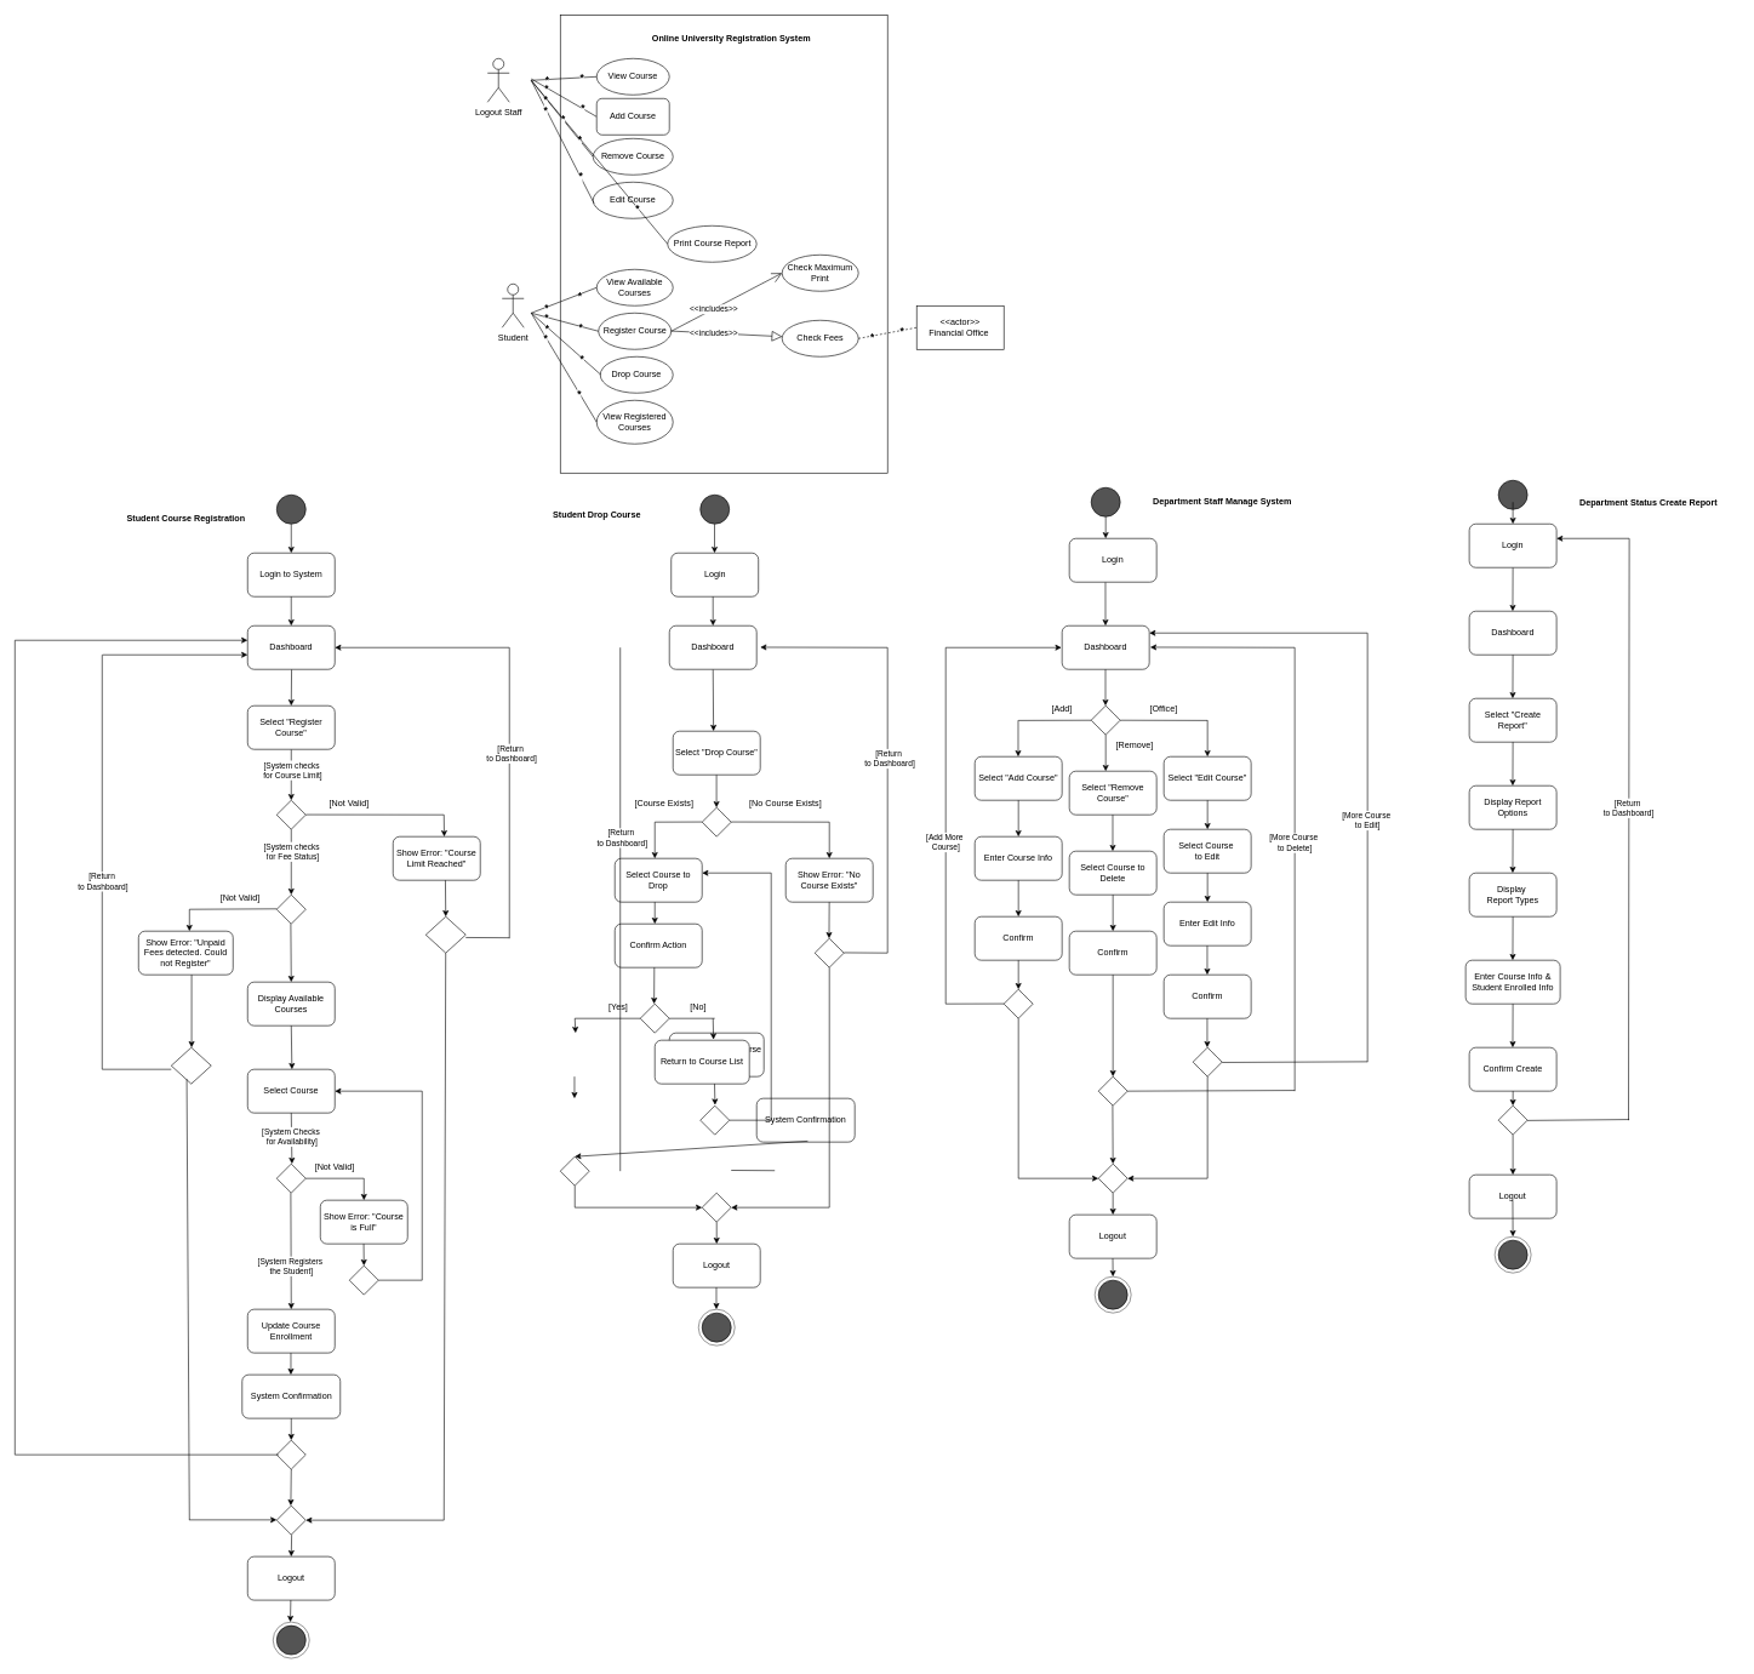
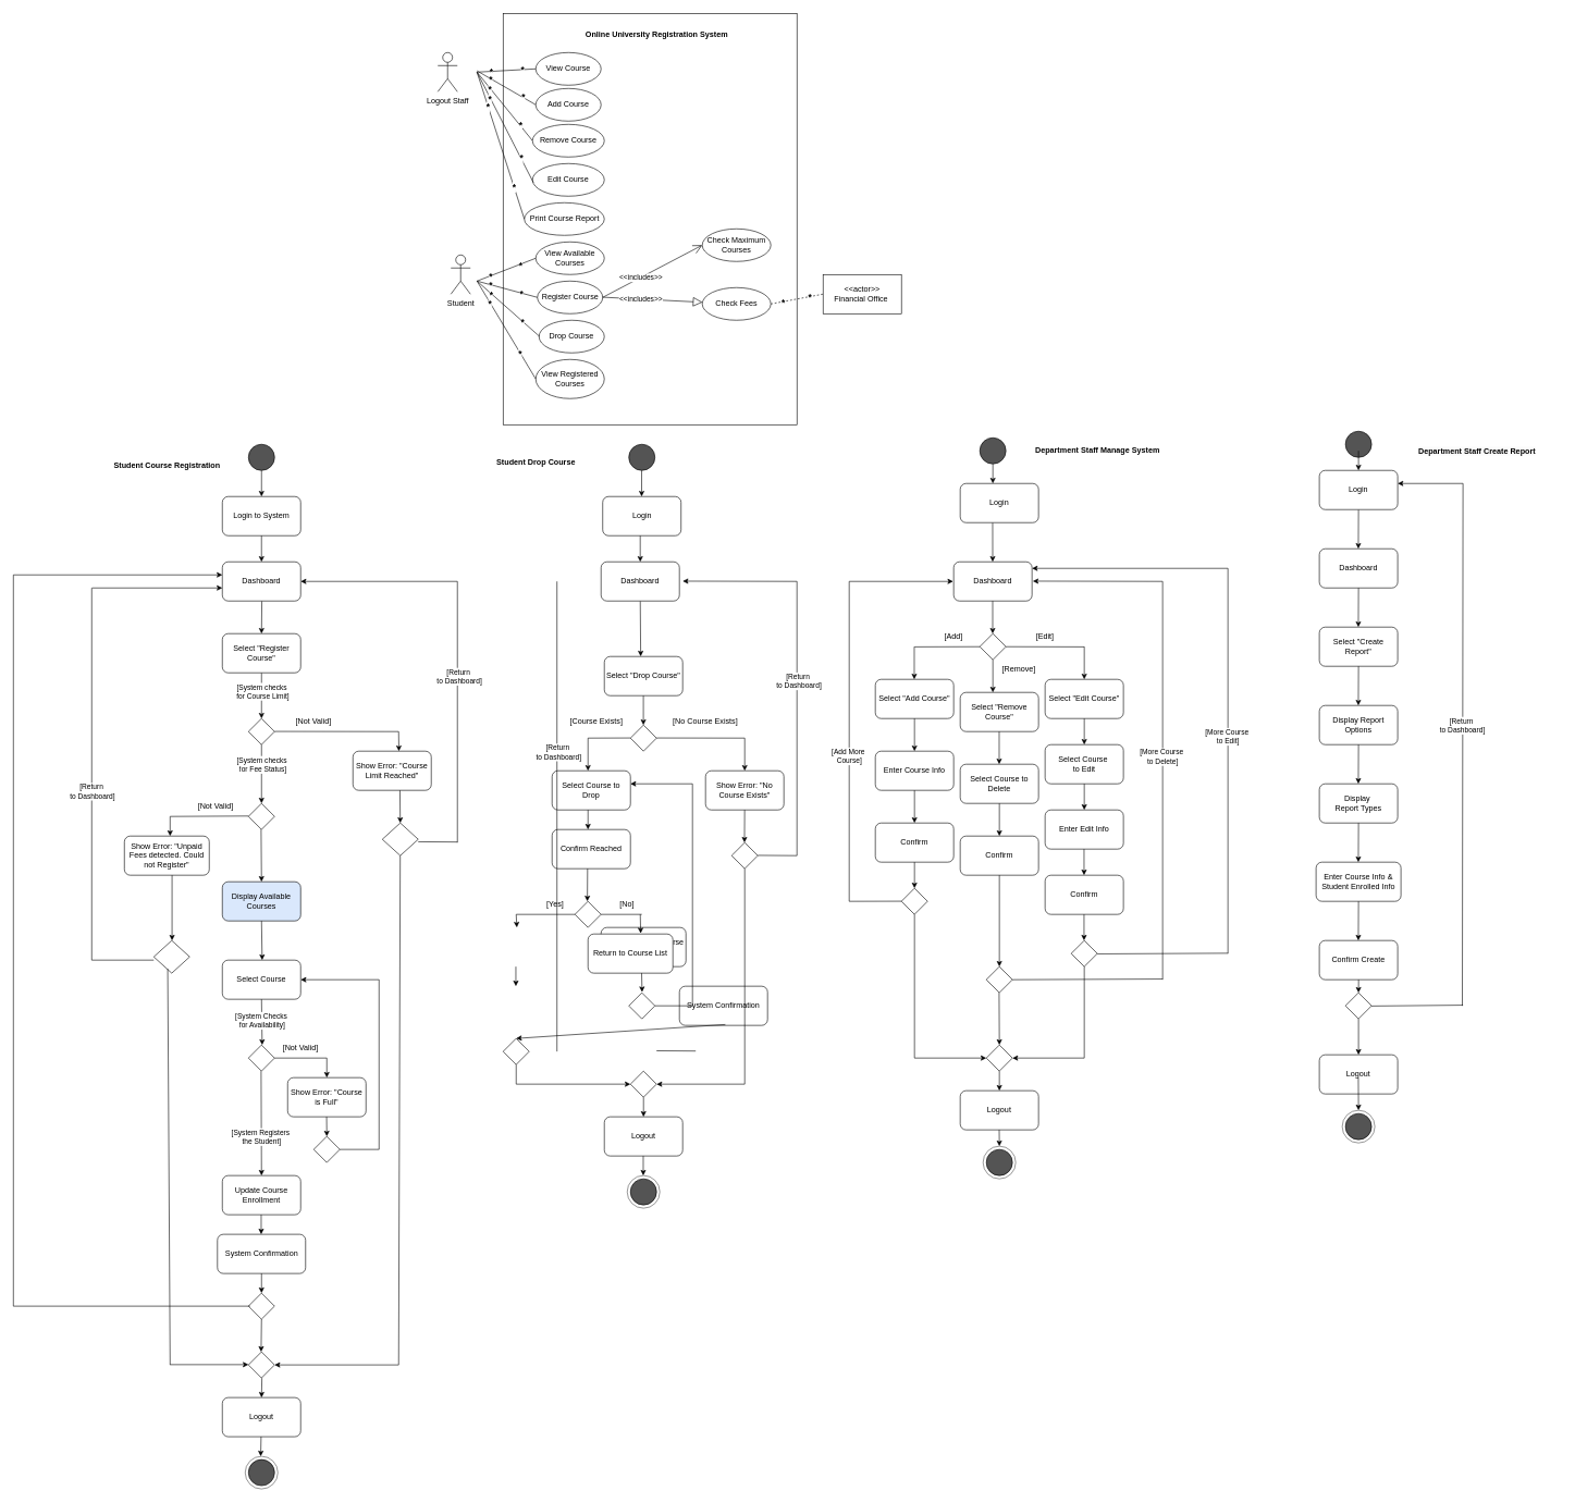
- <mxCell id="15" value="Add Course" style="whiteSpace=wrap;html=1;rounded=1;" parent="1" vertex="1"><mxGeometry x="820" y="135" width="100" height="50" as="geometry" /></mxCell>
+ <mxCell id="15" value="Add Course" style="ellipse;whiteSpace=wrap;html=1;" parent="1" vertex="1"><mxGeometry x="820" y="135" width="100" height="50" as="geometry" /></mxCell>
- <mxCell id="28" value="Print Course Report" style="ellipse;whiteSpace=wrap;html=1;" parent="1" vertex="1"><mxGeometry x="917.5" y="310" width="122.5" height="50" as="geometry" /></mxCell>
+ <mxCell id="28" value="Print Course Report" style="ellipse;whiteSpace=wrap;html=1;" parent="1" vertex="1"><mxGeometry x="802.5" y="310" width="122.5" height="50" as="geometry" /></mxCell>
- <mxCell id="51" value="Check Maximum Print" style="ellipse;whiteSpace=wrap;html=1;" parent="1" vertex="1"><mxGeometry x="1075" y="350" width="105" height="50" as="geometry" /></mxCell>
+ <mxCell id="51" value="Check Maximum Courses" style="ellipse;whiteSpace=wrap;html=1;" parent="1" vertex="1"><mxGeometry x="1075" y="350" width="105" height="50" as="geometry" /></mxCell>
- <mxCell id="240" value="&lt;span style=&quot;color: rgb(0, 0, 0); font-family: Helvetica; font-size: 12px; font-style: normal; font-variant-ligatures: normal; font-variant-caps: normal; font-weight: 700; letter-spacing: normal; orphans: 2; text-align: center; text-indent: 0px; text-transform: none; widows: 2; word-spacing: 0px; -webkit-text-stroke-width: 0px; white-space: nowrap; background-color: rgb(251, 251, 251); text-decoration-thickness: initial; text-decoration-style: initial; text-decoration-color: initial; display: inline !important; float: none;&quot;&gt;Department Status Create Report&lt;/span&gt;" style="text;whiteSpace=wrap;html=1;" parent="1" vertex="1"><mxGeometry x="2170" y="677" width="220" height="40" as="geometry" /></mxCell>
+ <mxCell id="240" value="&lt;span style=&quot;color: rgb(0, 0, 0); font-family: Helvetica; font-size: 12px; font-style: normal; font-variant-ligatures: normal; font-variant-caps: normal; font-weight: 700; letter-spacing: normal; orphans: 2; text-align: center; text-indent: 0px; text-transform: none; widows: 2; word-spacing: 0px; -webkit-text-stroke-width: 0px; white-space: nowrap; background-color: rgb(251, 251, 251); text-decoration-thickness: initial; text-decoration-style: initial; text-decoration-color: initial; display: inline !important; float: none;&quot;&gt;Department Staff Create Report&lt;/span&gt;" style="text;whiteSpace=wrap;html=1;" parent="1" vertex="1"><mxGeometry x="2170" y="677" width="220" height="40" as="geometry" /></mxCell>
- <mxCell id="151" value="[Office]" style="text;html=1;align=center;verticalAlign=middle;whiteSpace=wrap;rounded=0;" parent="1" vertex="1"><mxGeometry x="1540" y="960" width="120" height="30" as="geometry" /></mxCell>
+ <mxCell id="151" value="[Edit]" style="text;html=1;align=center;verticalAlign=middle;whiteSpace=wrap;rounded=0;" parent="1" vertex="1"><mxGeometry x="1540" y="960" width="120" height="30" as="geometry" /></mxCell>
- <mxCell id="68" value="Confirm Action" style="rounded=1;whiteSpace=wrap;html=1;" parent="1" vertex="1"><mxGeometry x="845" y="1270" width="120" height="60" as="geometry" /></mxCell>
+ <mxCell id="68" value="Confirm Reached" style="rounded=1;whiteSpace=wrap;html=1;" parent="1" vertex="1"><mxGeometry x="845" y="1270" width="120" height="60" as="geometry" /></mxCell>
- <mxCell id="114" value="Display Available Courses" style="rounded=1;whiteSpace=wrap;html=1;" parent="1" vertex="1"><mxGeometry x="340" y="1350" width="120" height="60" as="geometry" /></mxCell>
+ <mxCell id="114" value="Display Available Courses" style="rounded=1;whiteSpace=wrap;html=1;fillColor=#dae8fc;" parent="1" vertex="1"><mxGeometry x="340" y="1350" width="120" height="60" as="geometry" /></mxCell>
